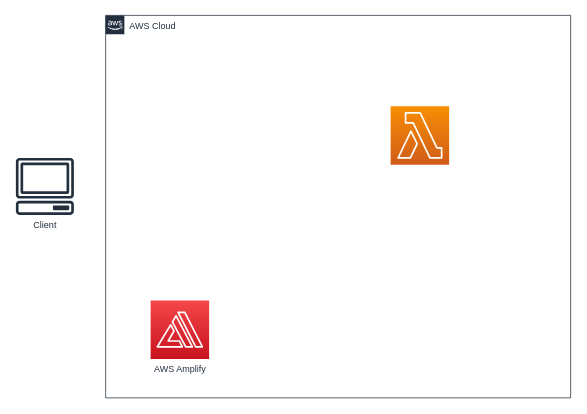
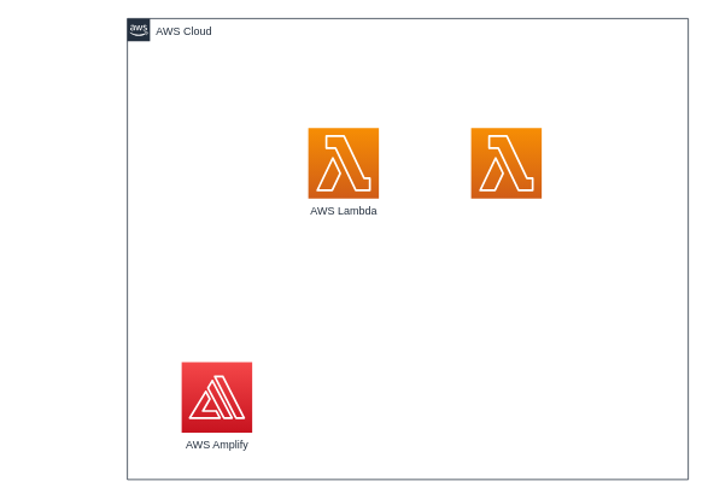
+ <mxCell id="4" value="AWS Lambda" style="sketch=0;points=[[0,0,0],[0.25,0,0],[0.5,0,0],[0.75,0,0],[1,0,0],[0,1,0],[0.25,1,0],[0.5,1,0],[0.75,1,0],[1,1,0],[0,0.25,0],[0,0.5,0],[0,0.75,0],[1,0.25,0],[1,0.5,0],[1,0.75,0]];outlineConnect=0;fontColor=#232F3E;gradientColor=#F78E04;gradientDirection=north;fillColor=#D05C17;strokeColor=#ffffff;dashed=0;verticalLabelPosition=bottom;verticalAlign=top;align=center;html=1;fontSize=12;fontStyle=0;aspect=fixed;shape=mxgraph.aws4.resourceIcon;resIcon=mxgraph.aws4.lambda;" vertex="1" parent="2"><mxGeometry x="200" y="121" width="78" height="78" as="geometry" /></mxCell>
- <mxCell id="6" value="&lt;div&gt;Client&lt;/div&gt;&lt;div&gt;&lt;br&gt;&lt;/div&gt;" style="sketch=0;outlineConnect=0;fontColor=#232F3E;gradientColor=none;fillColor=#232F3D;strokeColor=none;dashed=0;verticalLabelPosition=bottom;verticalAlign=top;align=center;html=1;fontSize=12;fontStyle=0;aspect=fixed;pointerEvents=1;shape=mxgraph.aws4.client;" vertex="1" parent="1"><mxGeometry x="20" y="210" width="78" height="76" as="geometry" /></mxCell>
